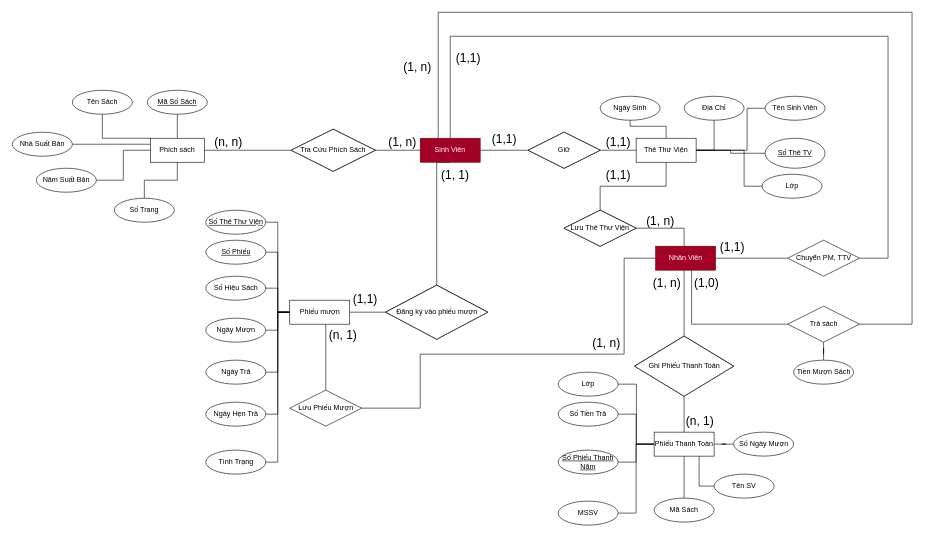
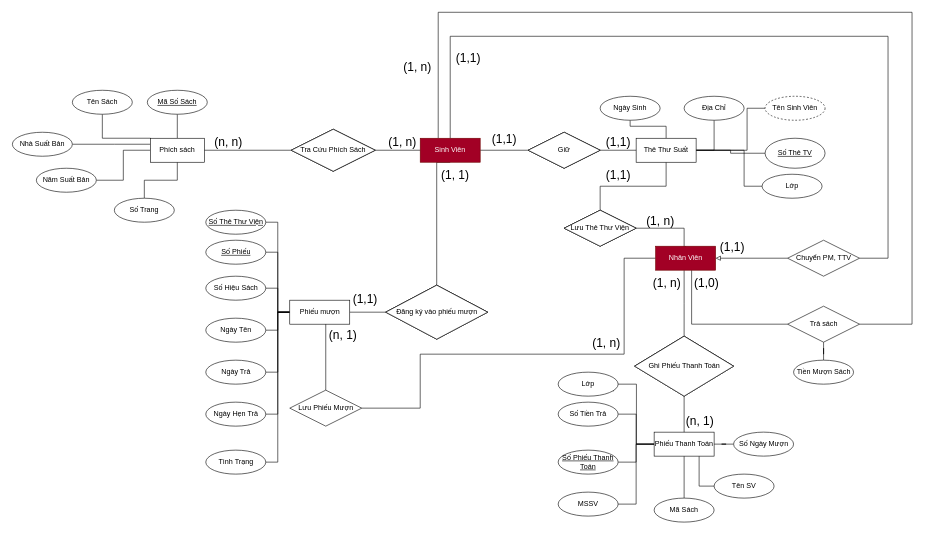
- <mxCell id="62" value="Tên Sinh Viên" style="ellipse;whiteSpace=wrap;html=1;align=center;" parent="1" vertex="1"><mxGeometry x="1275" y="160" width="100" height="40" as="geometry" /></mxCell>
+ <mxCell id="62" value="Tên Sinh Viên" style="ellipse;whiteSpace=wrap;html=1;align=center;dashed=1;" parent="1" vertex="1"><mxGeometry x="1275" y="160" width="100" height="40" as="geometry" /></mxCell>
- <mxCell id="24" value="&lt;div&gt;Thẻ Thư Viện&lt;/div&gt;" style="whiteSpace=wrap;html=1;align=center;" parent="1" vertex="1"><mxGeometry x="1060" y="230" width="100" height="40" as="geometry" /></mxCell>
+ <mxCell id="24" value="&lt;div&gt;Thẻ Thư Suất&lt;/div&gt;" style="whiteSpace=wrap;html=1;align=center;" parent="1" vertex="1"><mxGeometry x="1060" y="230" width="100" height="40" as="geometry" /></mxCell>
- <mxCell id="60" style="edgeStyle=orthogonalEdgeStyle;rounded=0;orthogonalLoop=1;jettySize=auto;html=1;entryX=1;entryY=0.5;entryDx=0;entryDy=0;endArrow=none;endFill=0;" parent="1" source="61" target="46" edge="1"><mxGeometry relative="1" as="geometry" /></mxCell>
+ <mxCell id="60" style="edgeStyle=orthogonalEdgeStyle;rounded=0;orthogonalLoop=1;jettySize=auto;html=1;entryX=1;entryY=0.5;entryDx=0;entryDy=0;endArrow=block;endFill=0;" parent="1" source="61" target="46" edge="1"><mxGeometry relative="1" as="geometry" /></mxCell>
- <mxCell id="59" value="Ngày Mượn" style="ellipse;whiteSpace=wrap;html=1;align=center;" parent="1" vertex="1"><mxGeometry x="342.5" y="530" width="100" height="40" as="geometry" /></mxCell>
+ <mxCell id="59" value="Ngày Tên" style="ellipse;whiteSpace=wrap;html=1;align=center;" parent="1" vertex="1"><mxGeometry x="342.5" y="530" width="100" height="40" as="geometry" /></mxCell>
- <mxCell id="74" value="Số Phiếu Thanh Năm" style="ellipse;whiteSpace=wrap;html=1;align=center;fontStyle=4" parent="1" vertex="1"><mxGeometry x="930" y="750" width="100" height="40" as="geometry" /></mxCell>
+ <mxCell id="74" value="Số Phiếu Thanh Toán" style="ellipse;whiteSpace=wrap;html=1;align=center;fontStyle=4" parent="1" vertex="1"><mxGeometry x="930" y="750" width="100" height="40" as="geometry" /></mxCell>
- <mxCell id="75" value="MSSV" style="ellipse;whiteSpace=wrap;html=1;align=center;" parent="1" vertex="1"><mxGeometry x="930" y="835" width="100" height="40" as="geometry" /></mxCell>
+ <mxCell id="75" value="MSSV" style="ellipse;whiteSpace=wrap;html=1;align=center;" parent="1" vertex="1"><mxGeometry x="930" y="820" width="100" height="40" as="geometry" /></mxCell>
